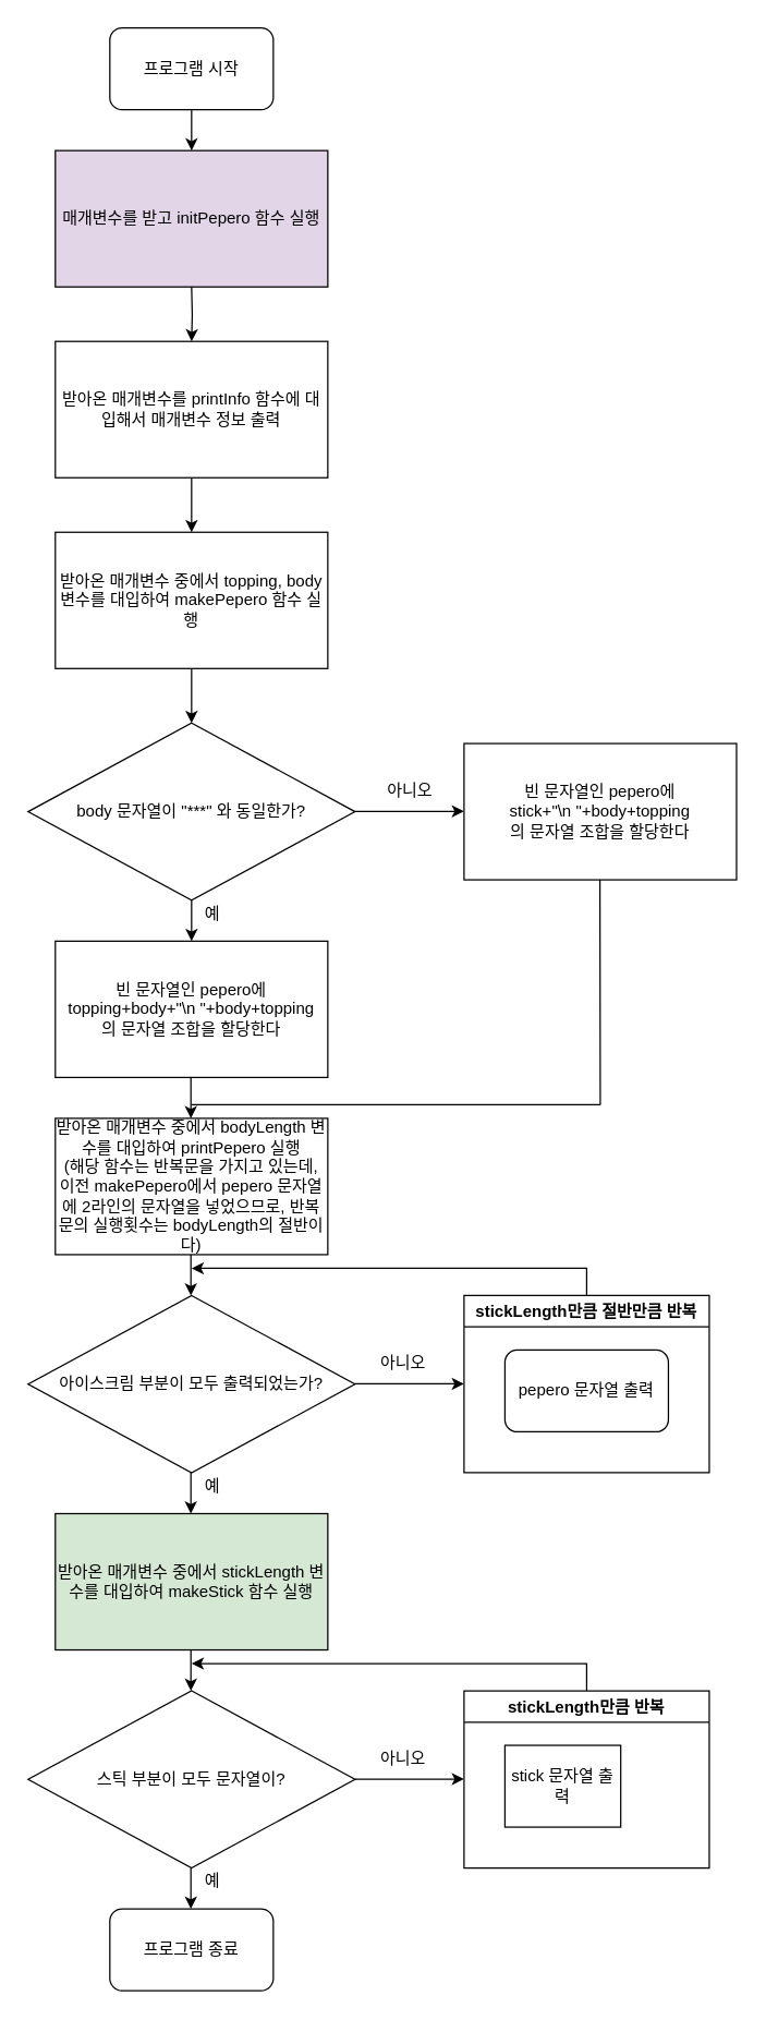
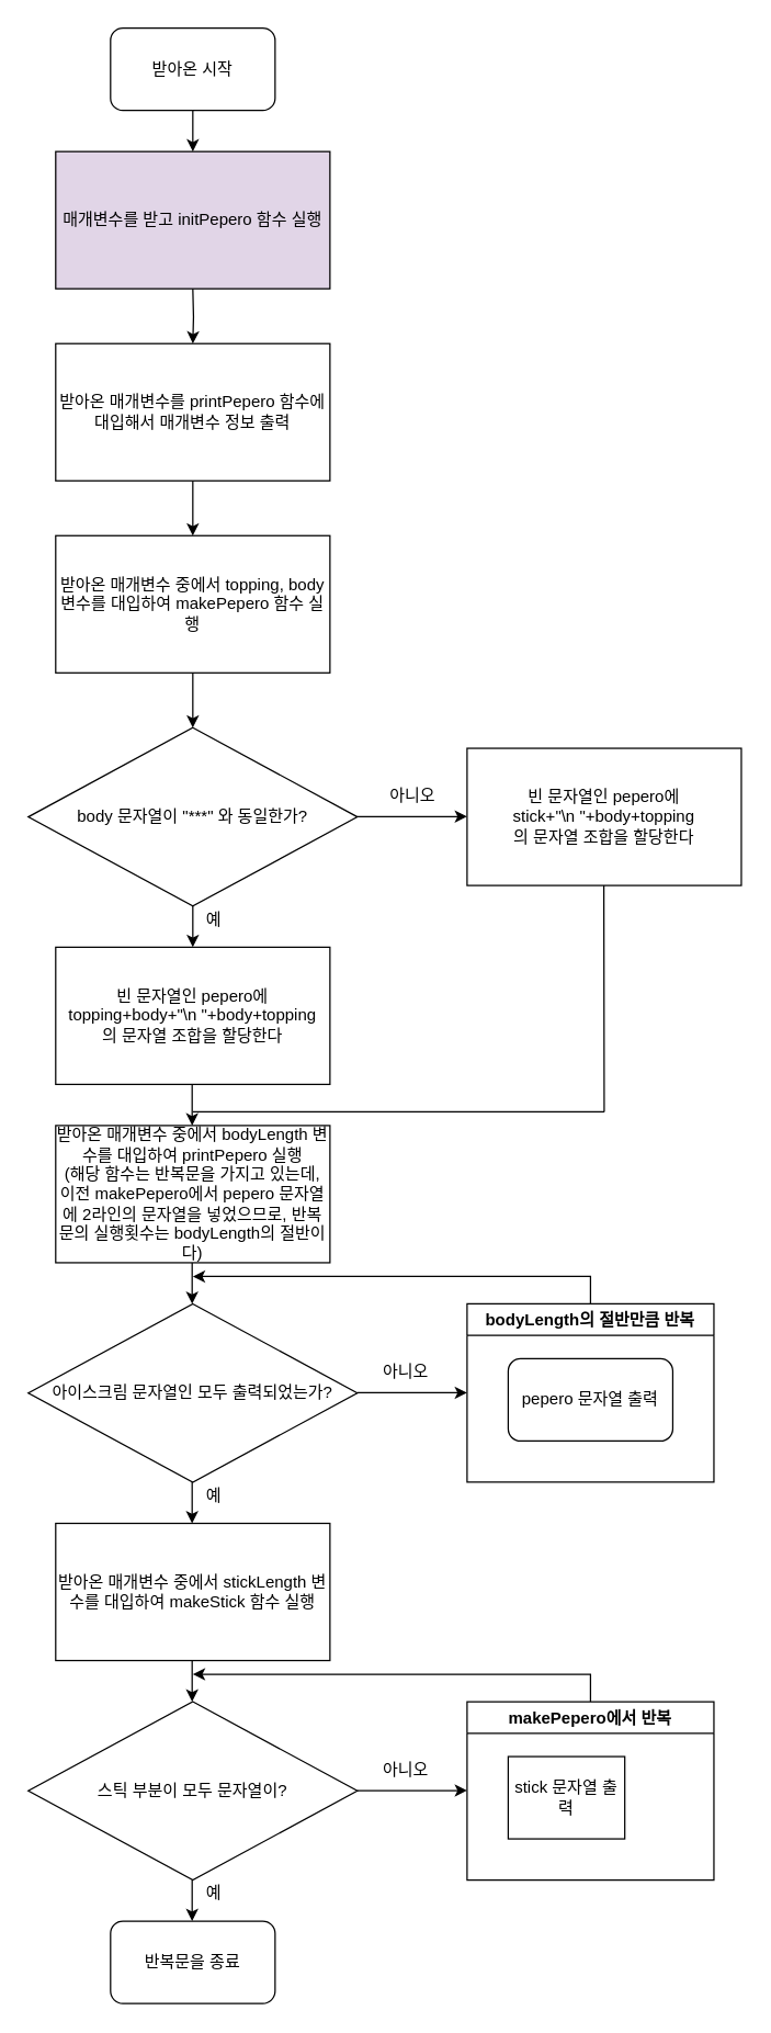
- <mxCell id="2" value="프로그램 시작" style="rounded=1;whiteSpace=wrap;html=1;" parent="1" vertex="1"><mxGeometry x="80" y="20" width="120" height="60" as="geometry" /></mxCell>
+ <mxCell id="2" value="받아온 시작" style="rounded=1;whiteSpace=wrap;html=1;" parent="1" vertex="1"><mxGeometry x="80" y="20" width="120" height="60" as="geometry" /></mxCell>
- <mxCell id="13" value="받아온 매개변수를 printInfo 함수에 대입해서 매개변수 정보 출력" style="rounded=0;whiteSpace=wrap;html=1;" vertex="1" parent="1"><mxGeometry x="40" y="250" width="200" height="100" as="geometry" /></mxCell>
+ <mxCell id="13" value="받아온 매개변수를 printPepero 함수에 대입해서 매개변수 정보 출력" style="rounded=0;whiteSpace=wrap;html=1;" vertex="1" parent="1"><mxGeometry x="40" y="250" width="200" height="100" as="geometry" /></mxCell>
- <mxCell id="39" value="stickLength만큼 절반만큼 반복" style="swimlane;" vertex="1" parent="1"><mxGeometry x="340" y="950" width="180" height="130" as="geometry" /></mxCell>
+ <mxCell id="39" value="bodyLength의 절반만큼 반복" style="swimlane;" vertex="1" parent="1"><mxGeometry x="340" y="950" width="180" height="130" as="geometry" /></mxCell>
- <mxCell id="25" value="아이스크림 부분이 모두 출력되었는가?" style="rhombus;whiteSpace=wrap;html=1;" vertex="1" parent="1"><mxGeometry x="20" y="950" width="240" height="130" as="geometry" /></mxCell>
+ <mxCell id="25" value="아이스크림 문자열인 모두 출력되었는가?" style="rhombus;whiteSpace=wrap;html=1;" vertex="1" parent="1"><mxGeometry x="20" y="950" width="240" height="130" as="geometry" /></mxCell>
- <mxCell id="32" value="받아온 매개변수 중에서 stickLength 변수를 대입하여 makeStick 함수 실행" style="rounded=0;whiteSpace=wrap;html=1;fillColor=#d5e8d4;" vertex="1" parent="1"><mxGeometry x="40" y="1110" width="200" height="100" as="geometry" /></mxCell>
+ <mxCell id="32" value="받아온 매개변수 중에서 stickLength 변수를 대입하여 makeStick 함수 실행" style="rounded=0;whiteSpace=wrap;html=1;" vertex="1" parent="1"><mxGeometry x="40" y="1110" width="200" height="100" as="geometry" /></mxCell>
- <mxCell id="30" value="stickLength만큼 반복" style="swimlane;" vertex="1" parent="1"><mxGeometry x="340" y="1240" width="180" height="130" as="geometry" /></mxCell>
+ <mxCell id="30" value="makePepero에서 반복" style="swimlane;" vertex="1" parent="1"><mxGeometry x="340" y="1240" width="180" height="130" as="geometry" /></mxCell>
- <mxCell id="9" value="프로그램 종료" style="rounded=1;whiteSpace=wrap;html=1;" parent="1" vertex="1"><mxGeometry x="80" y="1400" width="120" height="60" as="geometry" /></mxCell>
+ <mxCell id="9" value="반복문을 종료" style="rounded=1;whiteSpace=wrap;html=1;" parent="1" vertex="1"><mxGeometry x="80" y="1400" width="120" height="60" as="geometry" /></mxCell>
